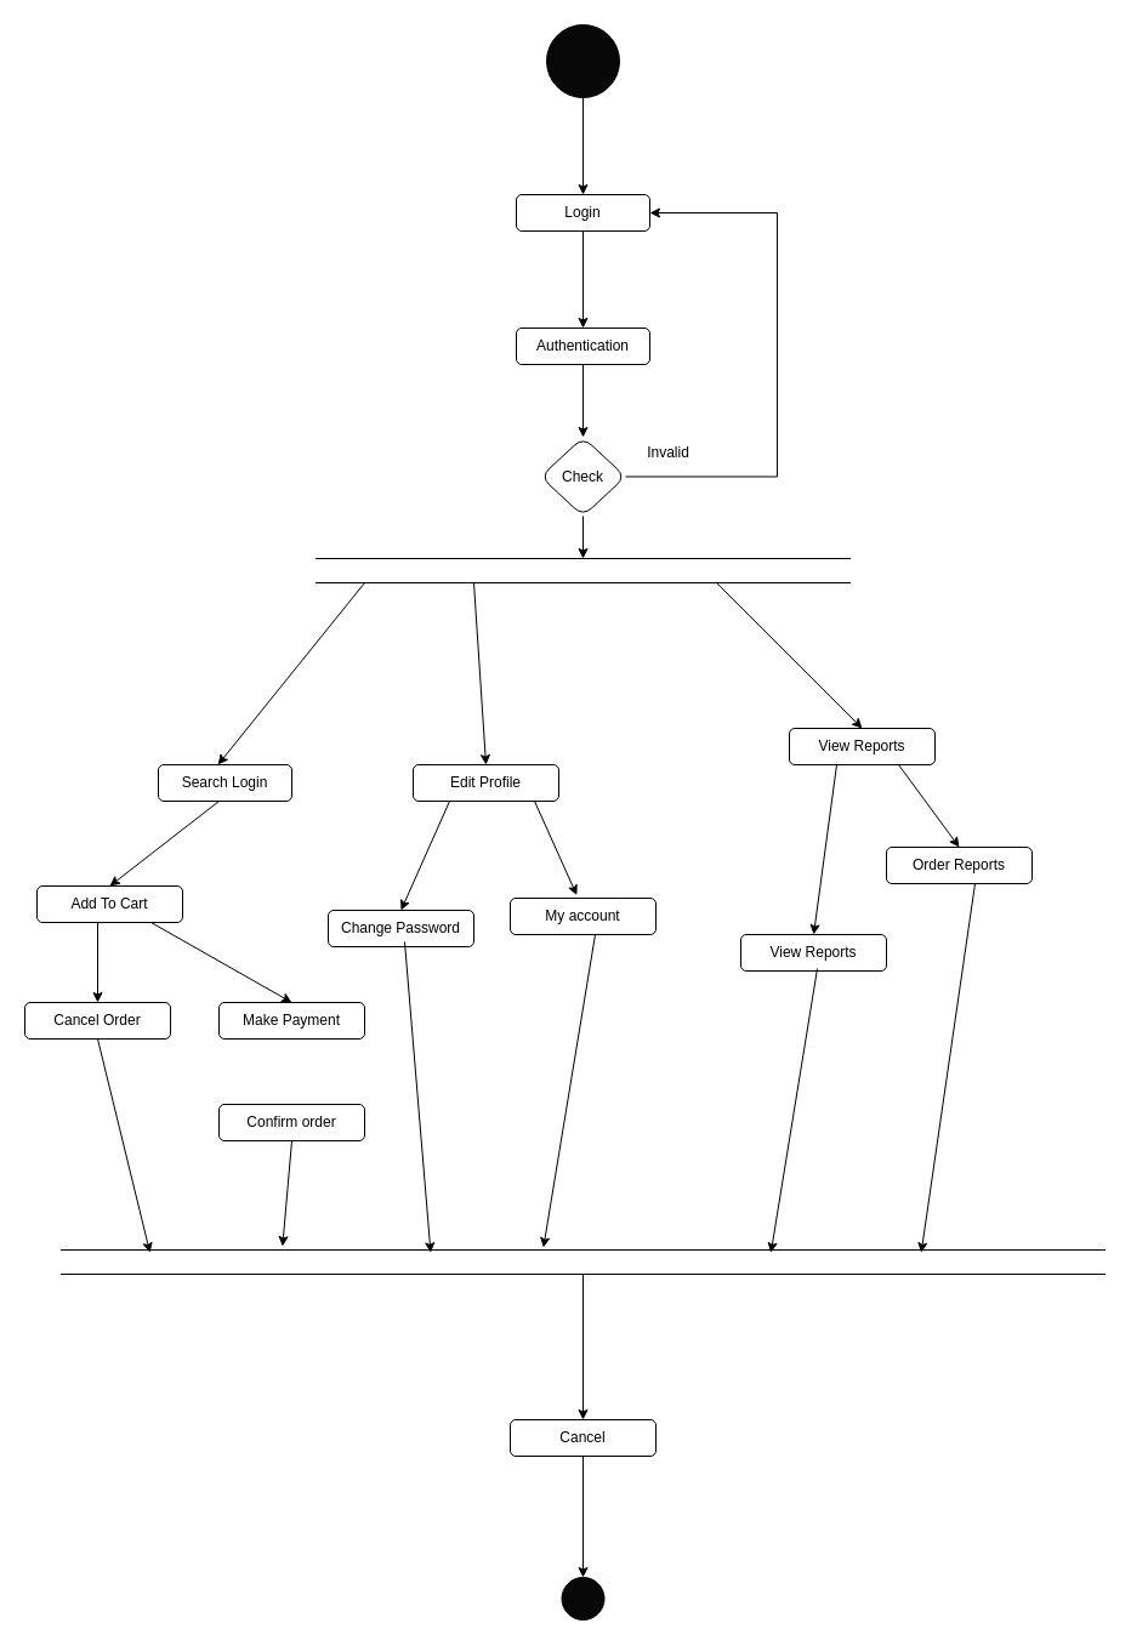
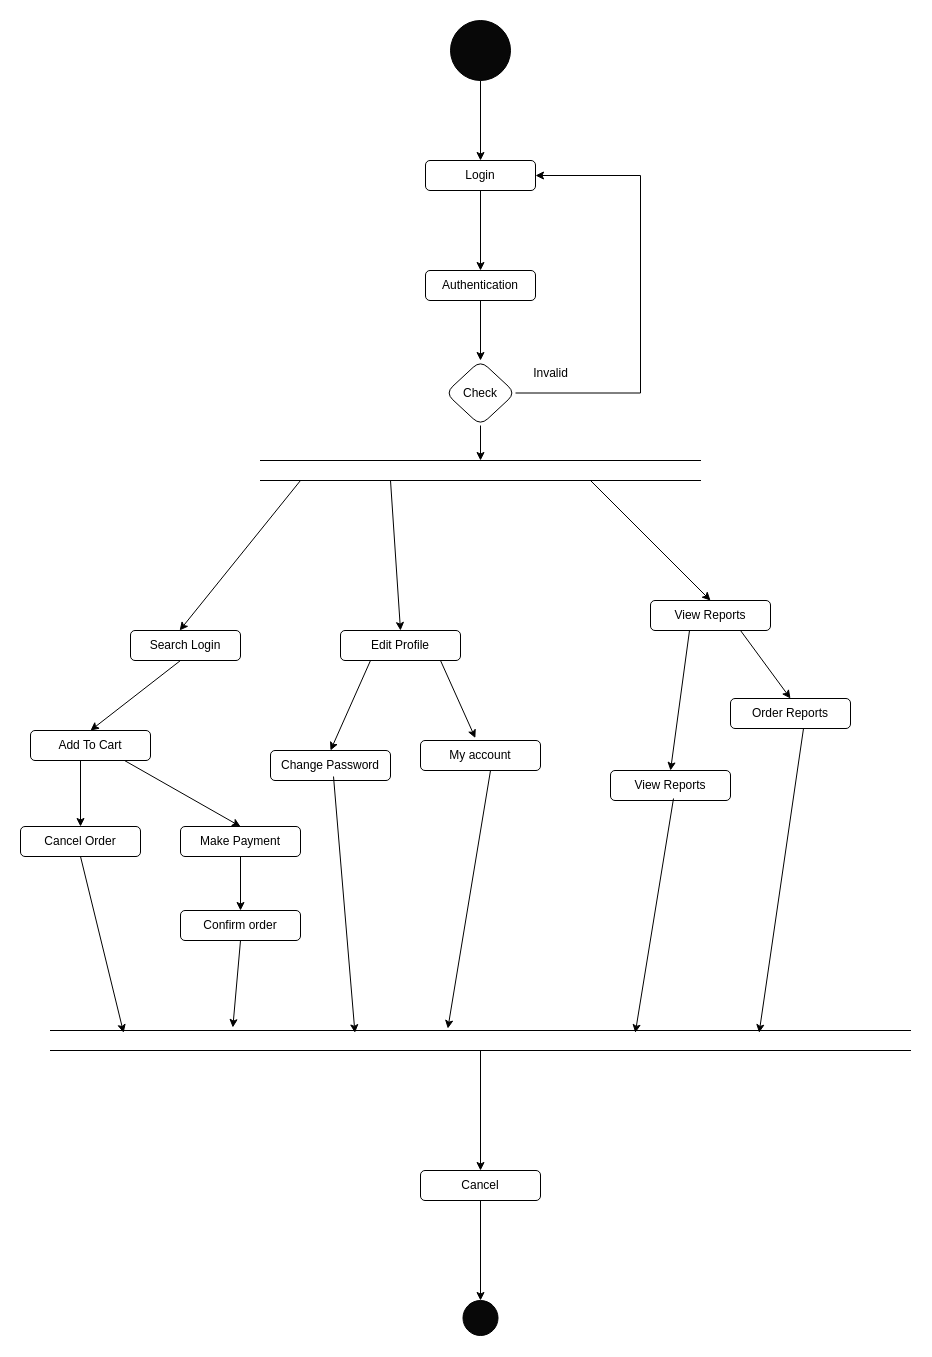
+ <mxCell id="27" style="edgeStyle=orthogonalEdgeStyle;rounded=0;orthogonalLoop=1;jettySize=auto;html=1;entryX=0.5;entryY=0;entryDx=0;entryDy=0;" edge="1" parent="1" source="28" target="29"><mxGeometry relative="1" as="geometry" /></mxCell>
